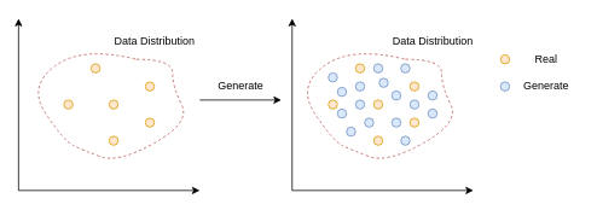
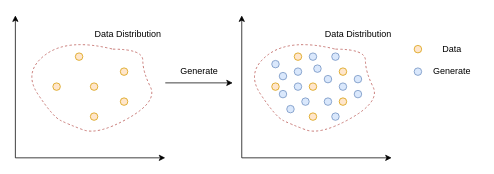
- <mxCell id="39" value="Real" style="text;html=1;align=center;verticalAlign=middle;resizable=0;points=[];autosize=1;strokeColor=none;fillColor=none;" parent="1" vertex="1"><mxGeometry x="577" y="50" width="50" height="30" as="geometry" /></mxCell>
+ <mxCell id="39" value="Data" style="text;html=1;align=center;verticalAlign=middle;resizable=0;points=[];autosize=1;strokeColor=none;fillColor=none;" parent="1" vertex="1"><mxGeometry x="577" y="50" width="50" height="30" as="geometry" /></mxCell>
